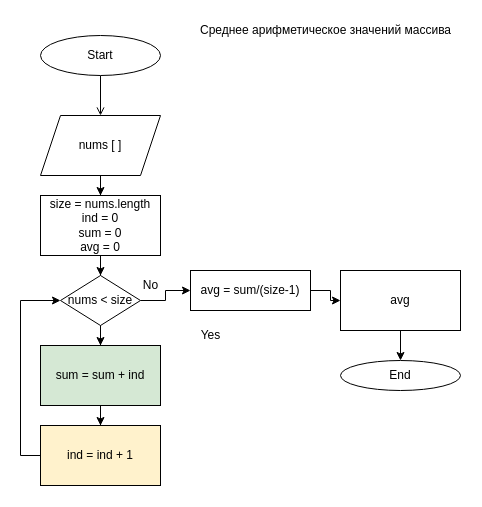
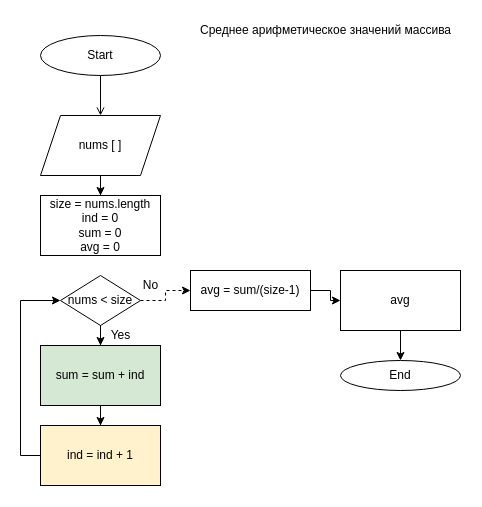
- <mxCell id="6" value="" style="edgeStyle=orthogonalEdgeStyle;rounded=0;orthogonalLoop=1;jettySize=auto;html=1;" parent="1" source="7" target="10" edge="1"><mxGeometry relative="1" as="geometry" /></mxCell>
- <mxCell id="9" value="" style="edgeStyle=orthogonalEdgeStyle;rounded=0;orthogonalLoop=1;jettySize=auto;html=1;" parent="1" source="10" target="17" edge="1"><mxGeometry relative="1" as="geometry" /></mxCell>
+ <mxCell id="9" value="" style="edgeStyle=orthogonalEdgeStyle;rounded=0;orthogonalLoop=1;jettySize=auto;html=1;dashed=1;" parent="1" source="10" target="17" edge="1"><mxGeometry relative="1" as="geometry" /></mxCell>
- <mxCell id="15" value="Yes" style="text;html=1;align=center;verticalAlign=middle;resizable=0;points=[];autosize=1;strokeColor=none;fillColor=none;" parent="1" vertex="1"><mxGeometry x="190" y="325" width="40" height="20" as="geometry" /></mxCell>
+ <mxCell id="15" value="Yes" style="text;html=1;align=center;verticalAlign=middle;resizable=0;points=[];autosize=1;strokeColor=none;fillColor=none;" parent="1" vertex="1"><mxGeometry x="100" y="325" width="40" height="20" as="geometry" /></mxCell>
